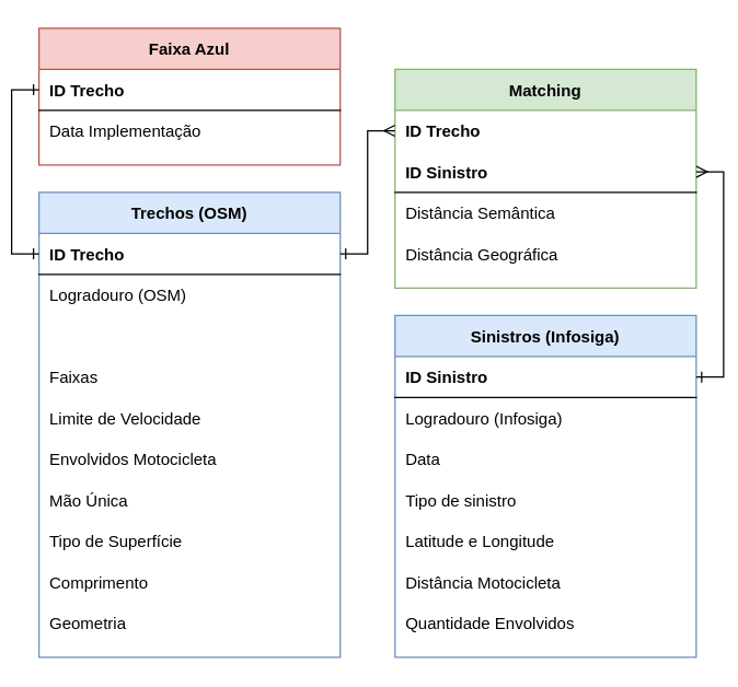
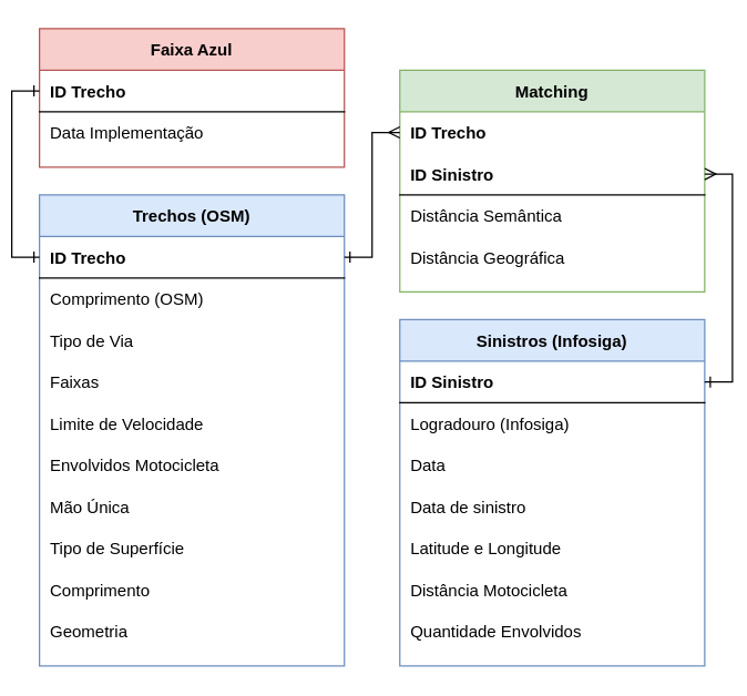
- <mxCell id="21" value="Logradouro (OSM)" style="shape=partialRectangle;overflow=hidden;connectable=0;fillColor=none;top=0;left=0;bottom=0;right=0;align=left;spacingLeft=6;" parent="20" vertex="1"><mxGeometry width="220" height="30" as="geometry"><mxRectangle width="220" height="30" as="alternateBounds" /></mxGeometry></mxCell>
+ <mxCell id="21" value="Comprimento (OSM)" style="shape=partialRectangle;overflow=hidden;connectable=0;fillColor=none;top=0;left=0;bottom=0;right=0;align=left;spacingLeft=6;" parent="20" vertex="1"><mxGeometry width="220" height="30" as="geometry"><mxRectangle width="220" height="30" as="alternateBounds" /></mxGeometry></mxCell>
+ <mxCell id="23" value="Tipo de Via" style="shape=partialRectangle;overflow=hidden;connectable=0;fillColor=none;top=0;left=0;bottom=0;right=0;align=left;spacingLeft=6;" parent="22" vertex="1"><mxGeometry width="220" height="30" as="geometry"><mxRectangle width="220" height="30" as="alternateBounds" /></mxGeometry></mxCell>
- <mxCell id="10" value="Tipo de sinistro" style="shape=partialRectangle;overflow=hidden;connectable=0;fillColor=none;top=0;left=0;bottom=0;right=0;align=left;spacingLeft=6;" parent="9" vertex="1"><mxGeometry width="220" height="30" as="geometry"><mxRectangle width="220" height="30" as="alternateBounds" /></mxGeometry></mxCell>
+ <mxCell id="10" value="Data de sinistro" style="shape=partialRectangle;overflow=hidden;connectable=0;fillColor=none;top=0;left=0;bottom=0;right=0;align=left;spacingLeft=6;" parent="9" vertex="1"><mxGeometry width="220" height="30" as="geometry"><mxRectangle width="220" height="30" as="alternateBounds" /></mxGeometry></mxCell>
